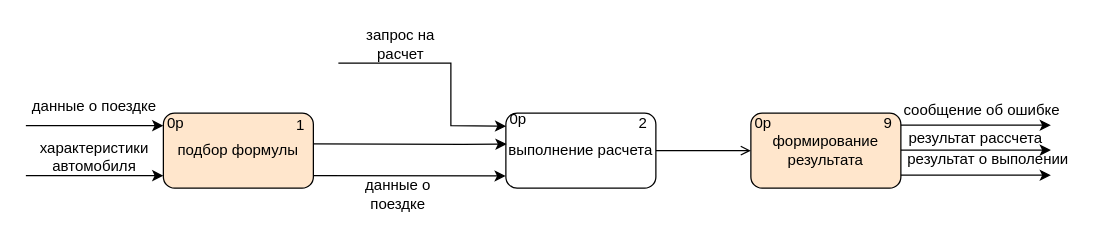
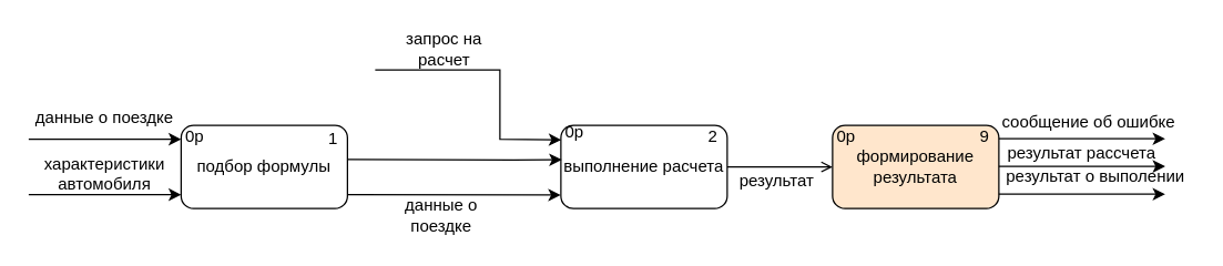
- <mxCell id="4" value="подбор формулы" style="rounded=1;whiteSpace=wrap;html=1;fillColor=#ffe6cc;" parent="1" vertex="1"><mxGeometry x="130" y="90" width="120" height="60" as="geometry" /></mxCell>
+ <mxCell id="4" value="подбор формулы" style="rounded=1;whiteSpace=wrap;html=1;" parent="1" vertex="1"><mxGeometry x="130" y="90" width="120" height="60" as="geometry" /></mxCell>
+ <mxCell id="15" value="результат" style="text;html=1;strokeColor=none;fillColor=none;align=center;verticalAlign=middle;whiteSpace=wrap;rounded=0;" parent="1" vertex="1"><mxGeometry x="530" y="120" width="60" height="20" as="geometry" /></mxCell>
